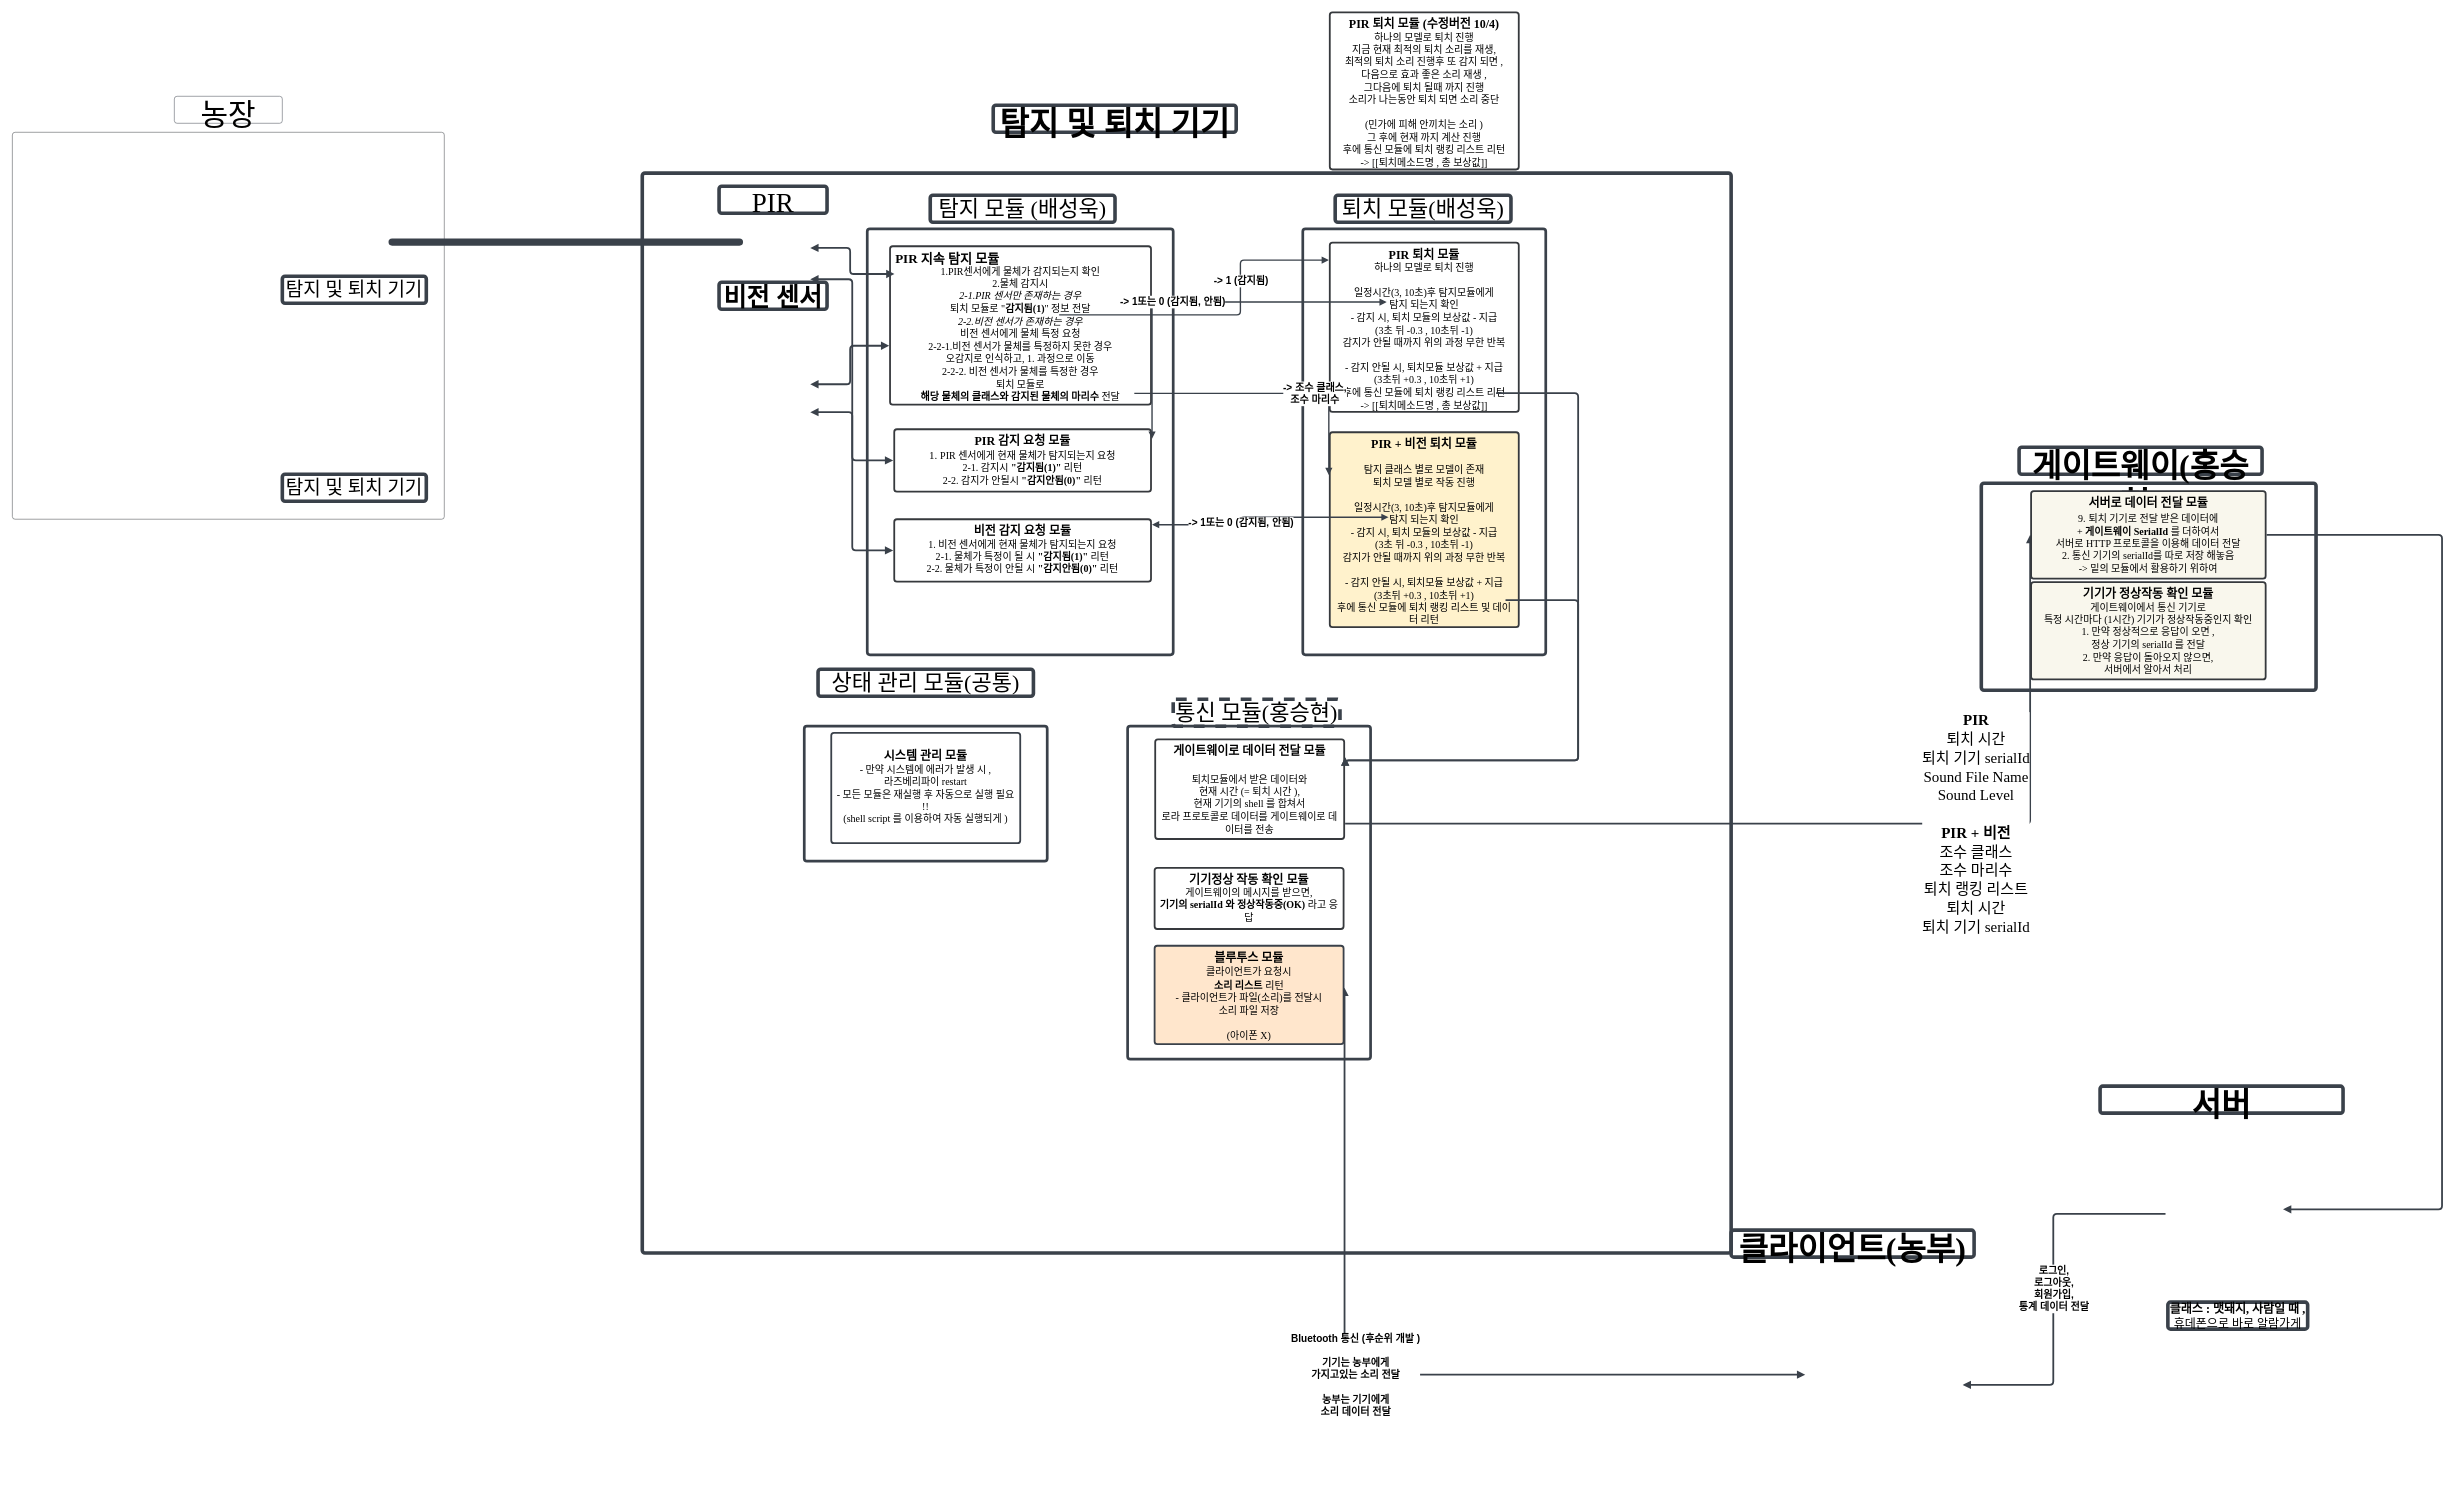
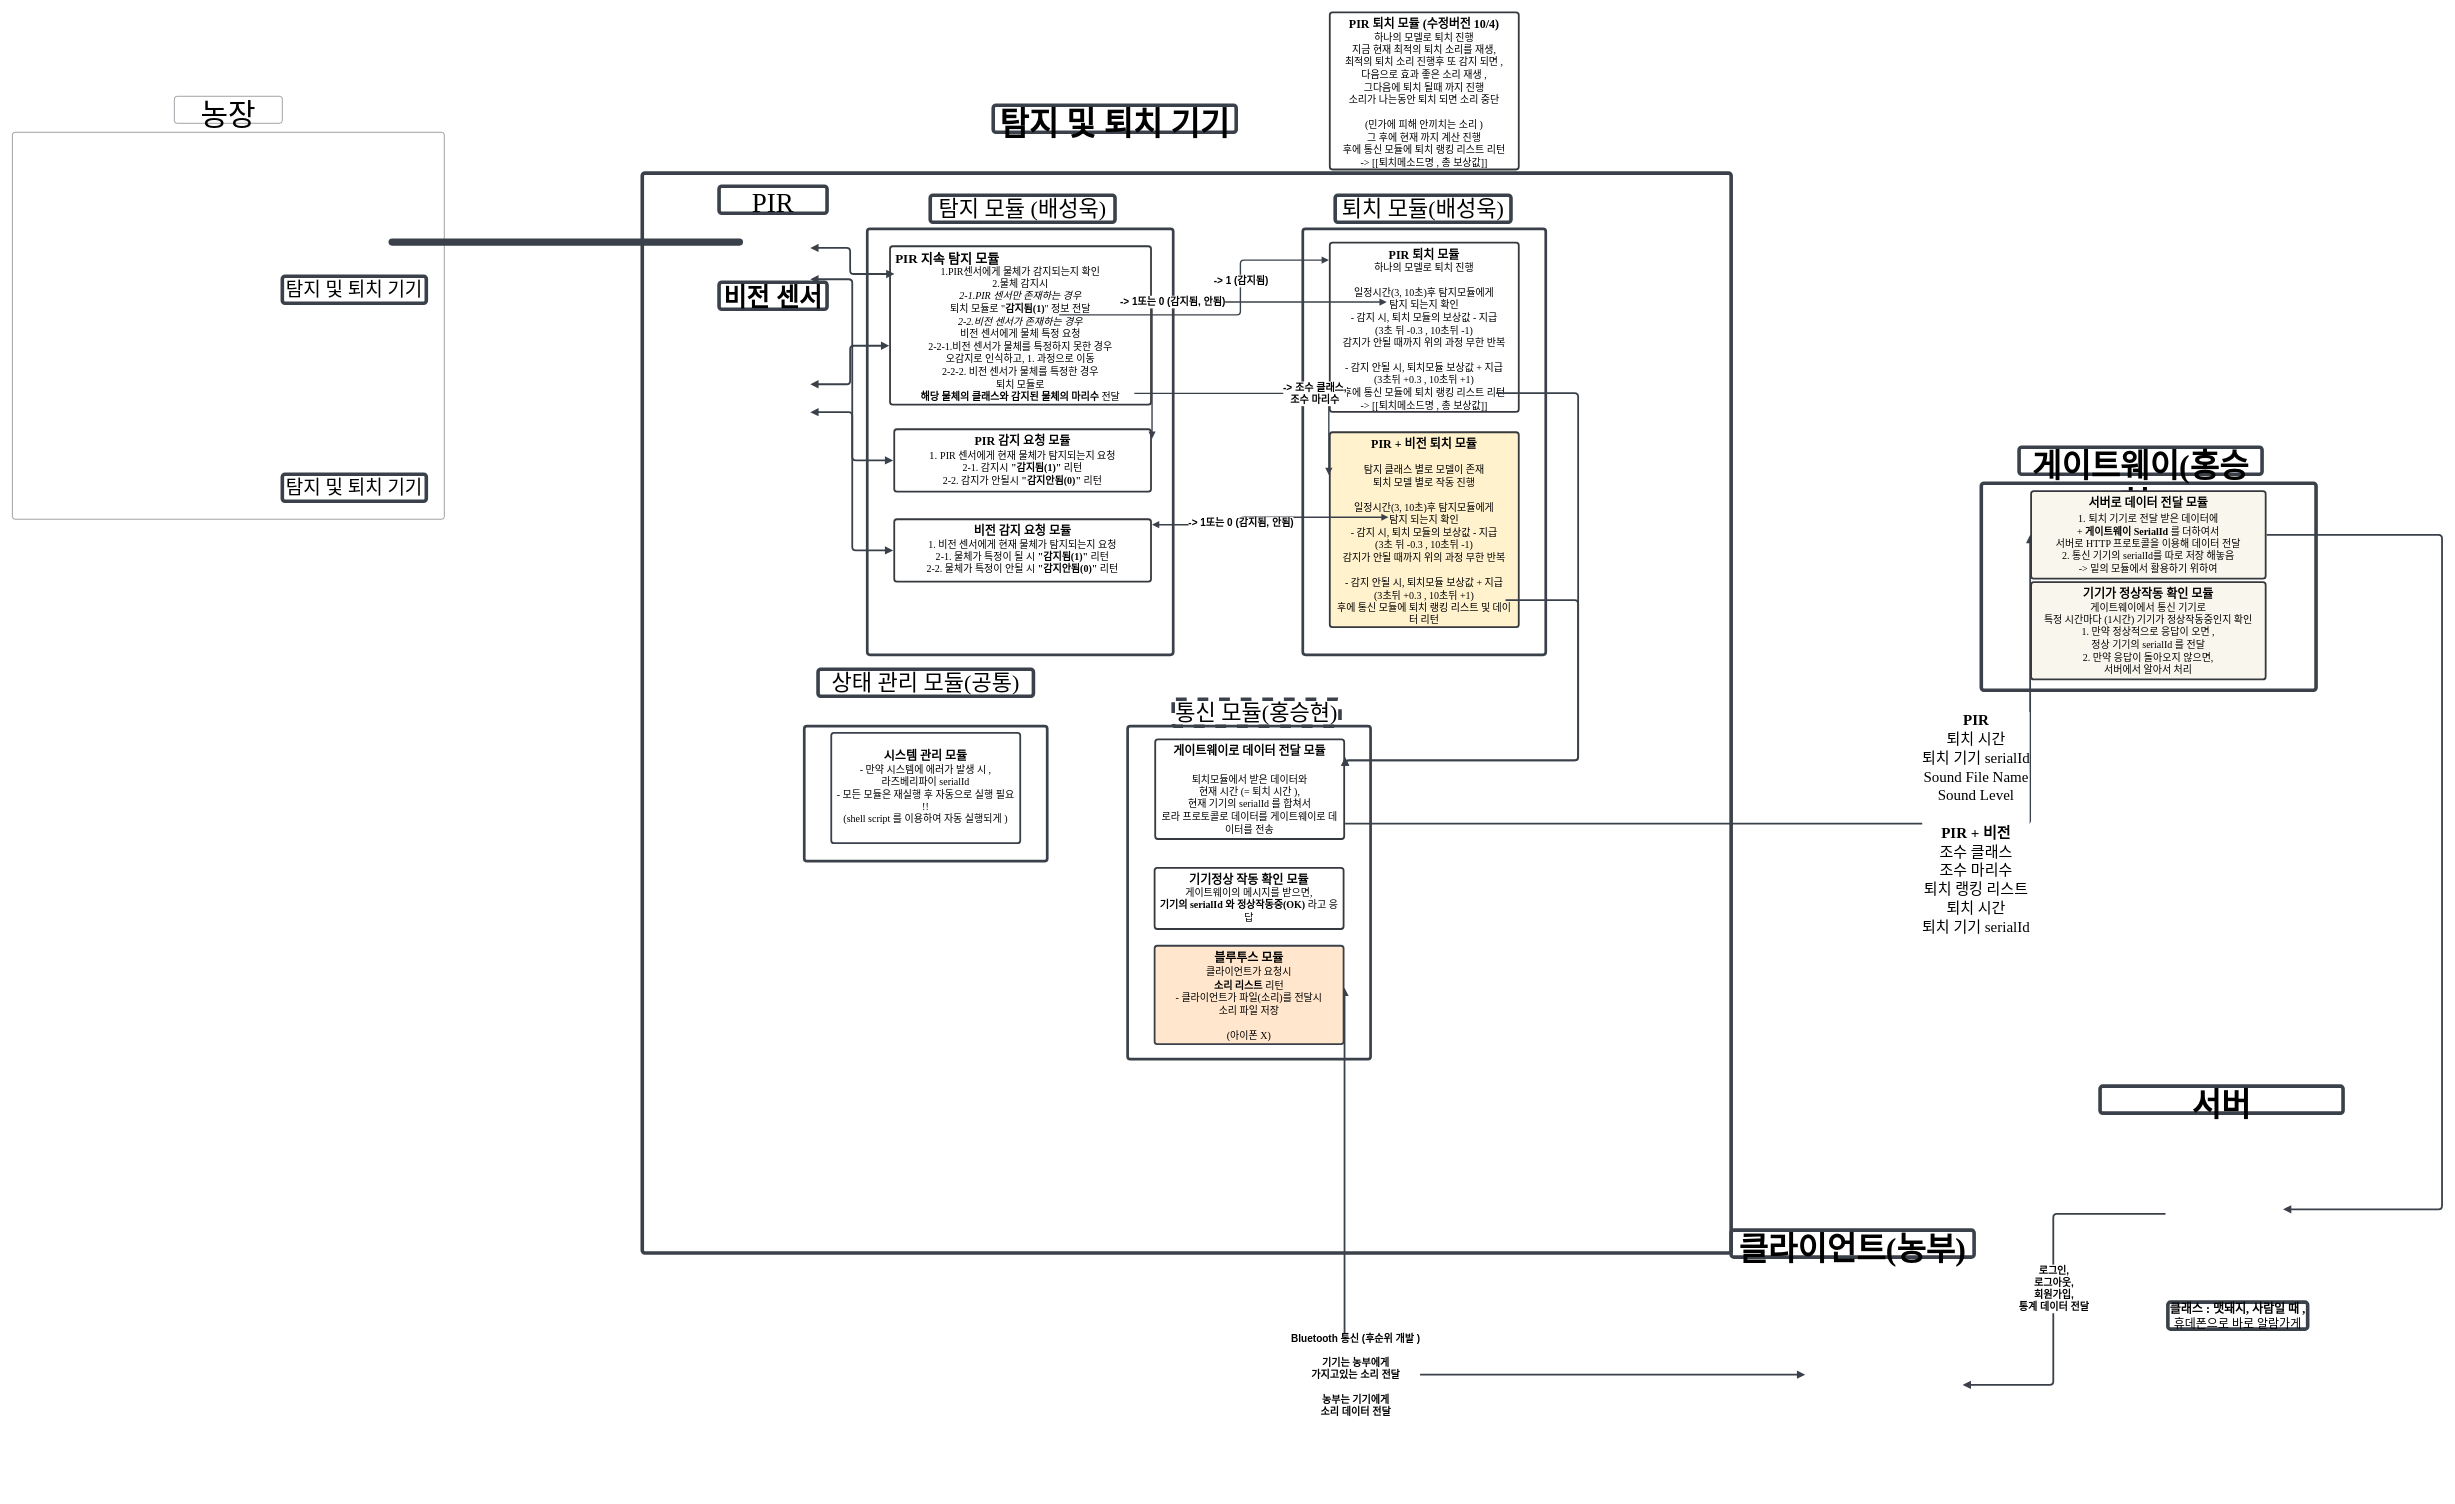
- <mxCell id="38" value="&lt;div style=&quot;display: flex; justify-content: center; text-align: center; align-items: baseline; font-size: 0; line-height: 1.25;margin-top: -2px;&quot;&gt;&lt;span&gt;&lt;font color=&quot;#000000&quot;&gt;&lt;span style=&quot;font-size: 20px; font-weight: bold; font-family: &amp;quot;Liberation Serif&amp;quot;;&quot;&gt;서버로 데이터 전달 모듈&lt;br&gt;&lt;/span&gt;&lt;span style=&quot;font-size: 16.7px; font-family: &amp;quot;Liberation Serif&amp;quot;;&quot;&gt;9.&lt;/span&gt;&lt;span style=&quot;font-size: 20px; font-weight: bold; font-family: &amp;quot;Liberation Serif&amp;quot;;&quot;&gt; &lt;/span&gt;&lt;span style=&quot;font-size: 16.7px; font-family: &amp;quot;Liberation Serif&amp;quot;;&quot;&gt;퇴치 기기로 전달 받은 데이터에 &lt;br&gt;+ &lt;/span&gt;&lt;span style=&quot;font-size: 16.7px; font-weight: bold; font-family: &amp;quot;Liberation Serif&amp;quot;;&quot;&gt;게이트웨이 SerialId &lt;/span&gt;&lt;span style=&quot;font-size: 16.7px; font-family: &amp;quot;Liberation Serif&amp;quot;;&quot;&gt;를 더하여서&lt;br&gt;서버로 HTTP 프로토콜을 이용해 데이터 전달&lt;br&gt;2. 통신 기기의 serialId를 따로 저장 해놓음 &lt;br&gt;-&amp;gt; 밑의 모듈에서 활용하기 위하여 &lt;/span&gt;&lt;/font&gt;&lt;/span&gt;&lt;/div&gt;" style="html=1;overflow=block;blockSpacing=1;whiteSpace=wrap;fontSize=13;fontFamily=Liberation Serif;spacing=9;strokeColor=#36393d;strokeOpacity=100;fillOpacity=100;rounded=1;absoluteArcSize=1;arcSize=9;fillColor=#f9f7ed;strokeWidth=3;lucidId=.nco4kXjDqW2;" parent="1" vertex="1"><mxGeometry x="3385" y="818" width="391" height="146" as="geometry" /></mxCell>
+ <mxCell id="38" value="&lt;div style=&quot;display: flex; justify-content: center; text-align: center; align-items: baseline; font-size: 0; line-height: 1.25;margin-top: -2px;&quot;&gt;&lt;span&gt;&lt;font color=&quot;#000000&quot;&gt;&lt;span style=&quot;font-size: 20px; font-weight: bold; font-family: &amp;quot;Liberation Serif&amp;quot;;&quot;&gt;서버로 데이터 전달 모듈&lt;br&gt;&lt;/span&gt;&lt;span style=&quot;font-size: 16.7px; font-family: &amp;quot;Liberation Serif&amp;quot;;&quot;&gt;1.&lt;/span&gt;&lt;span style=&quot;font-size: 20px; font-weight: bold; font-family: &amp;quot;Liberation Serif&amp;quot;;&quot;&gt; &lt;/span&gt;&lt;span style=&quot;font-size: 16.7px; font-family: &amp;quot;Liberation Serif&amp;quot;;&quot;&gt;퇴치 기기로 전달 받은 데이터에 &lt;br&gt;+ &lt;/span&gt;&lt;span style=&quot;font-size: 16.7px; font-weight: bold; font-family: &amp;quot;Liberation Serif&amp;quot;;&quot;&gt;게이트웨이 SerialId &lt;/span&gt;&lt;span style=&quot;font-size: 16.7px; font-family: &amp;quot;Liberation Serif&amp;quot;;&quot;&gt;를 더하여서&lt;br&gt;서버로 HTTP 프로토콜을 이용해 데이터 전달&lt;br&gt;2. 통신 기기의 serialId를 따로 저장 해놓음 &lt;br&gt;-&amp;gt; 밑의 모듈에서 활용하기 위하여 &lt;/span&gt;&lt;/font&gt;&lt;/span&gt;&lt;/div&gt;" style="html=1;overflow=block;blockSpacing=1;whiteSpace=wrap;fontSize=13;fontFamily=Liberation Serif;spacing=9;strokeColor=#36393d;strokeOpacity=100;fillOpacity=100;rounded=1;absoluteArcSize=1;arcSize=9;fillColor=#f9f7ed;strokeWidth=3;lucidId=.nco4kXjDqW2;" parent="1" vertex="1"><mxGeometry x="3385" y="818" width="391" height="146" as="geometry" /></mxCell>
- <mxCell id="53" value="&lt;div style=&quot;display: flex; justify-content: center; text-align: center; align-items: baseline; font-size: 0; line-height: 1.25;margin-top: -2px;&quot;&gt;&lt;span&gt;&lt;span style=&quot;font-size: 20px; font-weight: bold; font-family: &amp;quot;Liberation Serif&amp;quot;;&quot;&gt;시스템 관리 모듈&#10;&lt;/span&gt;&lt;span style=&quot;font-size: 16.7px; font-family: &amp;quot;Liberation Serif&amp;quot;;&quot;&gt;- 만약 시스템에 에러가 발생 시 , &#10;라즈베리파이 restart&#10;- 모든 모듈은 재실행 후 자동으로 실행 필요 !! &#10;(shell script 를 이용하여 자동  실행되게 ) &lt;/span&gt;&lt;/span&gt;&lt;/div&gt;" style="html=1;overflow=block;blockSpacing=1;whiteSpace=wrap;fontSize=13;fontFamily=Liberation Serif;spacing=9;strokeColor=#3a414a;strokeOpacity=100;fillOpacity=100;rounded=1;absoluteArcSize=1;arcSize=9;fillColor=#FFFFFF;strokeWidth=3;lucidId=XgfolkwY4.H5;fontColor=#000000;gradientColor=none;fillStyle=auto;" parent="1" vertex="1"><mxGeometry x="1385" y="1221" width="315" height="184" as="geometry" /></mxCell>
+ <mxCell id="53" value="&lt;div style=&quot;display: flex; justify-content: center; text-align: center; align-items: baseline; font-size: 0; line-height: 1.25;margin-top: -2px;&quot;&gt;&lt;span&gt;&lt;span style=&quot;font-size: 20px; font-weight: bold; font-family: &amp;quot;Liberation Serif&amp;quot;;&quot;&gt;시스템 관리 모듈&#10;&lt;/span&gt;&lt;span style=&quot;font-size: 16.7px; font-family: &amp;quot;Liberation Serif&amp;quot;;&quot;&gt;- 만약 시스템에 에러가 발생 시 , &#10;라즈베리파이 serialId&#10;- 모든 모듈은 재실행 후 자동으로 실행 필요 !! &#10;(shell script 를 이용하여 자동  실행되게 ) &lt;/span&gt;&lt;/span&gt;&lt;/div&gt;" style="html=1;overflow=block;blockSpacing=1;whiteSpace=wrap;fontSize=13;fontFamily=Liberation Serif;spacing=9;strokeColor=#3a414a;strokeOpacity=100;fillOpacity=100;rounded=1;absoluteArcSize=1;arcSize=9;fillColor=#FFFFFF;strokeWidth=3;lucidId=XgfolkwY4.H5;fontColor=#000000;gradientColor=none;fillStyle=auto;" parent="1" vertex="1"><mxGeometry x="1385" y="1221" width="315" height="184" as="geometry" /></mxCell>
- <mxCell id="31" value="&lt;div style=&quot;display: flex; justify-content: center; text-align: center; align-items: baseline; font-size: 0; line-height: 1.25;margin-top: -2px;&quot;&gt;&lt;span&gt;&lt;font color=&quot;#000000&quot;&gt;&lt;span style=&quot;font-size: 20px; font-weight: bold; font-family: &amp;quot;Liberation Serif&amp;quot;;&quot;&gt;게이트웨이로 데이터 전달 모듈&lt;br&gt;&lt;br&gt;&lt;/span&gt;&lt;span style=&quot;font-size: 16.7px; font-family: &amp;quot;Liberation Serif&amp;quot;;&quot;&gt;퇴치모듈에서 받은 데이터와 &lt;br&gt;현재 시간 (= 퇴치 시간 ),&lt;br&gt;현재 기기의 shell 를 합쳐서 &lt;br&gt;로라 프로토콜로 데이터를 게이트웨이로 데이터를 전송&lt;/span&gt;&lt;/font&gt;&lt;/span&gt;&lt;/div&gt;" style="html=1;overflow=block;blockSpacing=1;whiteSpace=wrap;fontSize=13;fontFamily=Liberation Serif;spacing=9;strokeColor=#36393d;strokeOpacity=100;fillOpacity=100;rounded=1;absoluteArcSize=1;arcSize=9;fillColor=#FFFFFF;strokeWidth=3;lucidId=j-ao.9E9Jj5P;" parent="1" vertex="1"><mxGeometry x="1925" y="1232" width="315" height="166" as="geometry" /></mxCell>
+ <mxCell id="31" value="&lt;div style=&quot;display: flex; justify-content: center; text-align: center; align-items: baseline; font-size: 0; line-height: 1.25;margin-top: -2px;&quot;&gt;&lt;span&gt;&lt;font color=&quot;#000000&quot;&gt;&lt;span style=&quot;font-size: 20px; font-weight: bold; font-family: &amp;quot;Liberation Serif&amp;quot;;&quot;&gt;게이트웨이로 데이터 전달 모듈&lt;br&gt;&lt;br&gt;&lt;/span&gt;&lt;span style=&quot;font-size: 16.7px; font-family: &amp;quot;Liberation Serif&amp;quot;;&quot;&gt;퇴치모듈에서 받은 데이터와 &lt;br&gt;현재 시간 (= 퇴치 시간 ),&lt;br&gt;현재 기기의 serialId 를 합쳐서 &lt;br&gt;로라 프로토콜로 데이터를 게이트웨이로 데이터를 전송&lt;/span&gt;&lt;/font&gt;&lt;/span&gt;&lt;/div&gt;" style="html=1;overflow=block;blockSpacing=1;whiteSpace=wrap;fontSize=13;fontFamily=Liberation Serif;spacing=9;strokeColor=#36393d;strokeOpacity=100;fillOpacity=100;rounded=1;absoluteArcSize=1;arcSize=9;fillColor=#FFFFFF;strokeWidth=3;lucidId=j-ao.9E9Jj5P;" parent="1" vertex="1"><mxGeometry x="1925" y="1232" width="315" height="166" as="geometry" /></mxCell>
